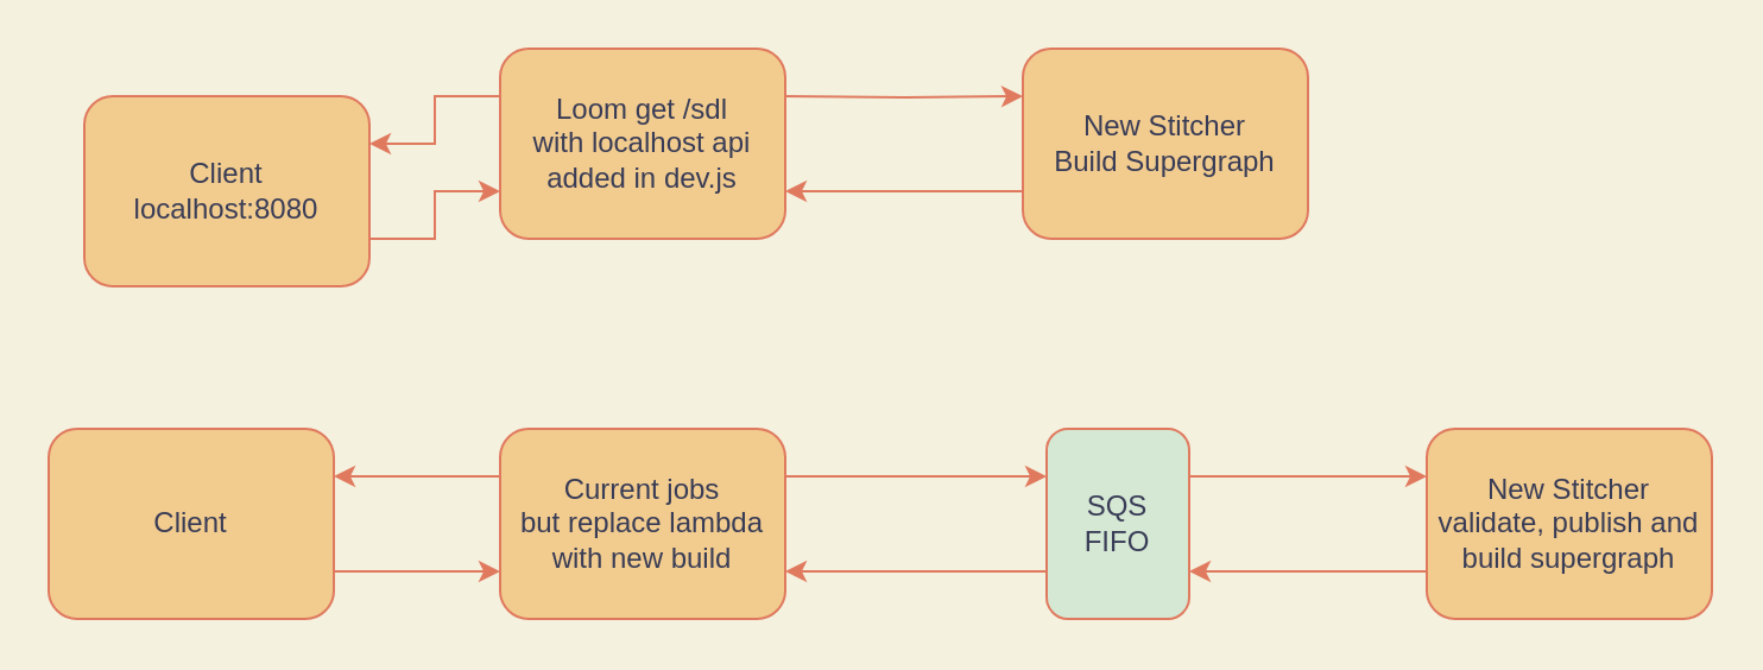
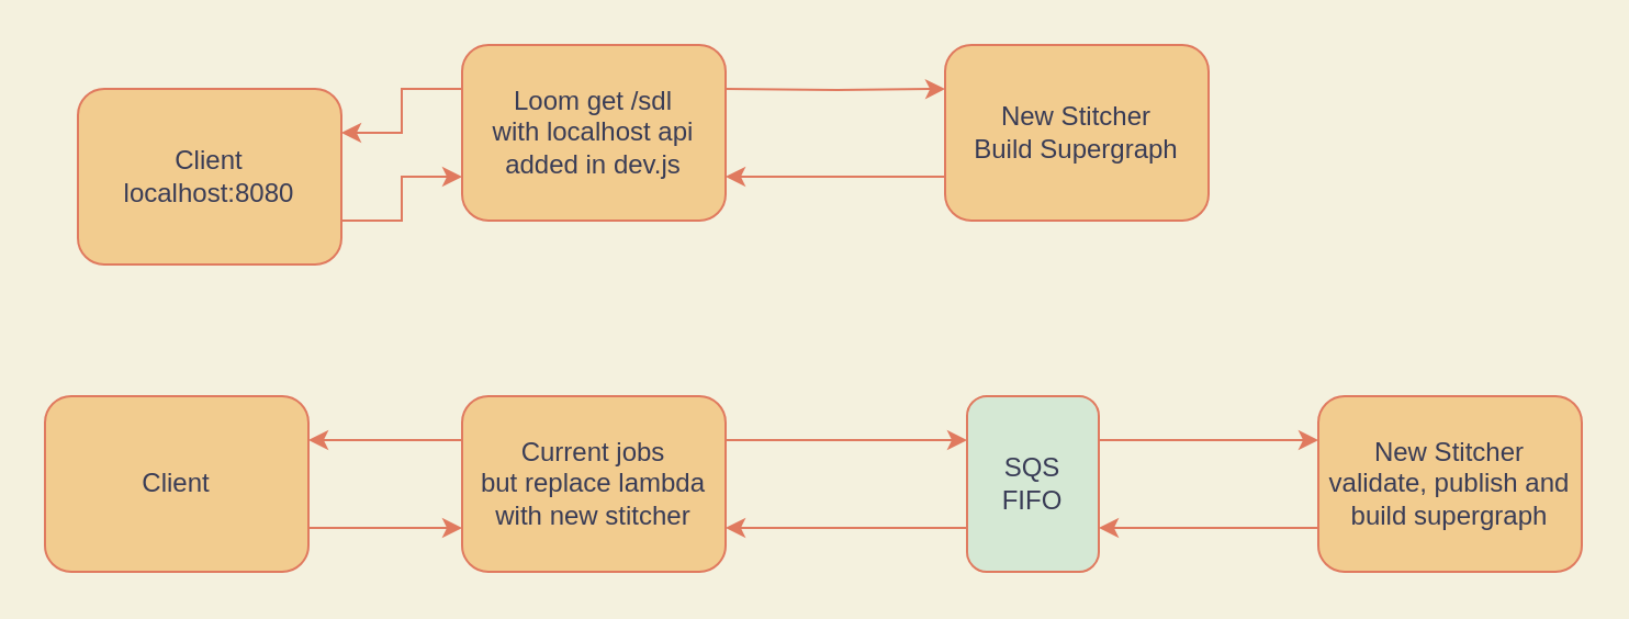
- <mxCell id="13" value="Current jobs&lt;br&gt;but replace lambda with new build" style="rounded=1;whiteSpace=wrap;html=1;fontSize=12;glass=0;strokeWidth=1;shadow=0;fillColor=#F2CC8F;strokeColor=#E07A5F;fontColor=#393C56;" vertex="1" parent="1"><mxGeometry x="210" y="180" width="120" height="80" as="geometry" /></mxCell>
+ <mxCell id="13" value="Current jobs&lt;br&gt;but replace lambda with new stitcher" style="rounded=1;whiteSpace=wrap;html=1;fontSize=12;glass=0;strokeWidth=1;shadow=0;fillColor=#F2CC8F;strokeColor=#E07A5F;fontColor=#393C56;" vertex="1" parent="1"><mxGeometry x="210" y="180" width="120" height="80" as="geometry" /></mxCell>
